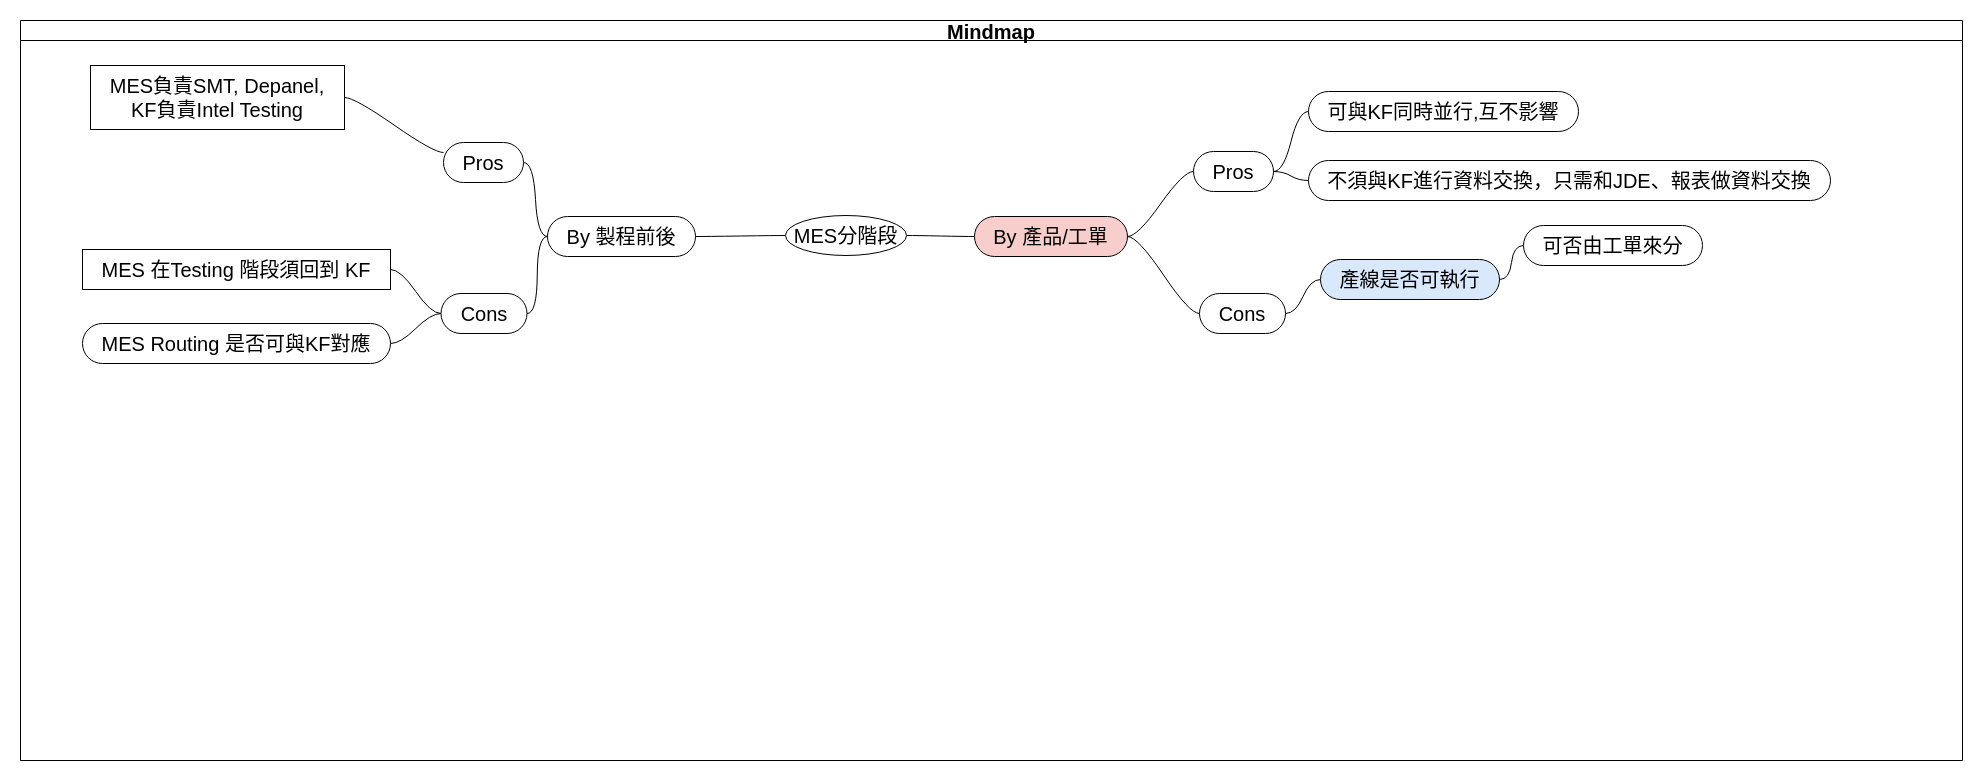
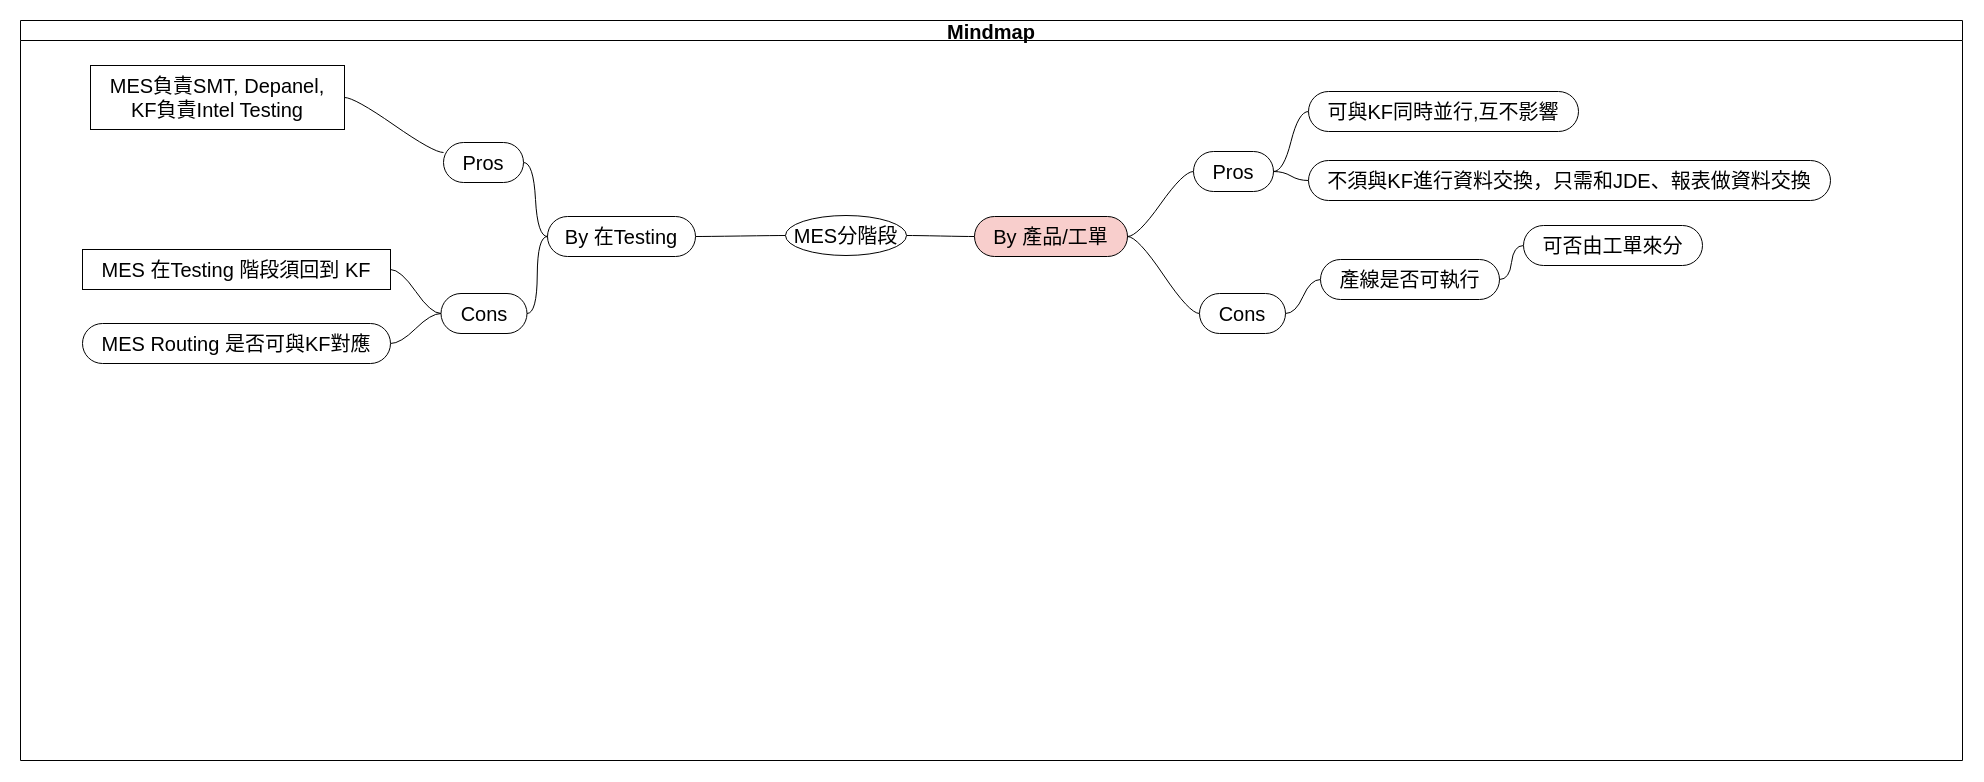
- <mxCell id="7" value="By 製程前後" style="whiteSpace=wrap;html=1;rounded=1;arcSize=50;align=center;verticalAlign=middle;strokeWidth=1;autosize=1;spacing=4;treeFolding=1;treeMoving=1;newEdgeStyle={&quot;edgeStyle&quot;:&quot;entityRelationEdgeStyle&quot;,&quot;startArrow&quot;:&quot;none&quot;,&quot;endArrow&quot;:&quot;none&quot;,&quot;segment&quot;:10,&quot;curved&quot;:1};fontSize=20;" parent="2" vertex="1"><mxGeometry x="527" y="196" width="148" height="40" as="geometry" /></mxCell>
+ <mxCell id="7" value="By 在Testing" style="whiteSpace=wrap;html=1;rounded=1;arcSize=50;align=center;verticalAlign=middle;strokeWidth=1;autosize=1;spacing=4;treeFolding=1;treeMoving=1;newEdgeStyle={&quot;edgeStyle&quot;:&quot;entityRelationEdgeStyle&quot;,&quot;startArrow&quot;:&quot;none&quot;,&quot;endArrow&quot;:&quot;none&quot;,&quot;segment&quot;:10,&quot;curved&quot;:1};fontSize=20;" parent="2" vertex="1"><mxGeometry x="527" y="196" width="148" height="40" as="geometry" /></mxCell>
- <mxCell id="21" value="產線是否可執行" style="whiteSpace=wrap;html=1;rounded=1;arcSize=50;align=center;verticalAlign=middle;strokeWidth=1;autosize=1;spacing=4;treeFolding=1;treeMoving=1;newEdgeStyle={&quot;edgeStyle&quot;:&quot;entityRelationEdgeStyle&quot;,&quot;startArrow&quot;:&quot;none&quot;,&quot;endArrow&quot;:&quot;none&quot;,&quot;segment&quot;:10,&quot;curved&quot;:1};fontSize=20;fillColor=#dae8fc;" parent="2" vertex="1"><mxGeometry x="1300" y="239" width="179" height="40" as="geometry" /></mxCell>
+ <mxCell id="21" value="產線是否可執行" style="whiteSpace=wrap;html=1;rounded=1;arcSize=50;align=center;verticalAlign=middle;strokeWidth=1;autosize=1;spacing=4;treeFolding=1;treeMoving=1;newEdgeStyle={&quot;edgeStyle&quot;:&quot;entityRelationEdgeStyle&quot;,&quot;startArrow&quot;:&quot;none&quot;,&quot;endArrow&quot;:&quot;none&quot;,&quot;segment&quot;:10,&quot;curved&quot;:1};fontSize=20;" parent="2" vertex="1"><mxGeometry x="1300" y="239" width="179" height="40" as="geometry" /></mxCell>
